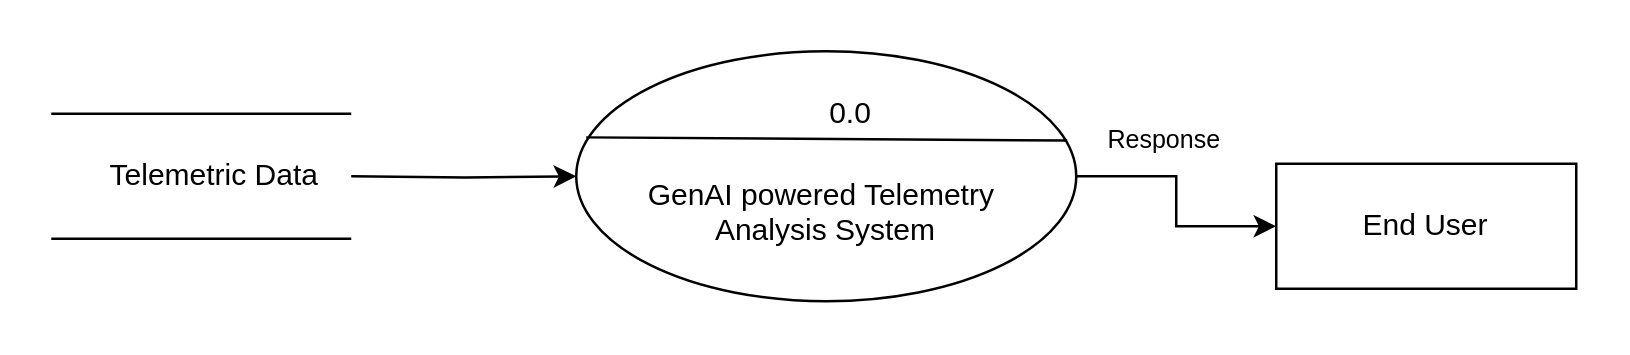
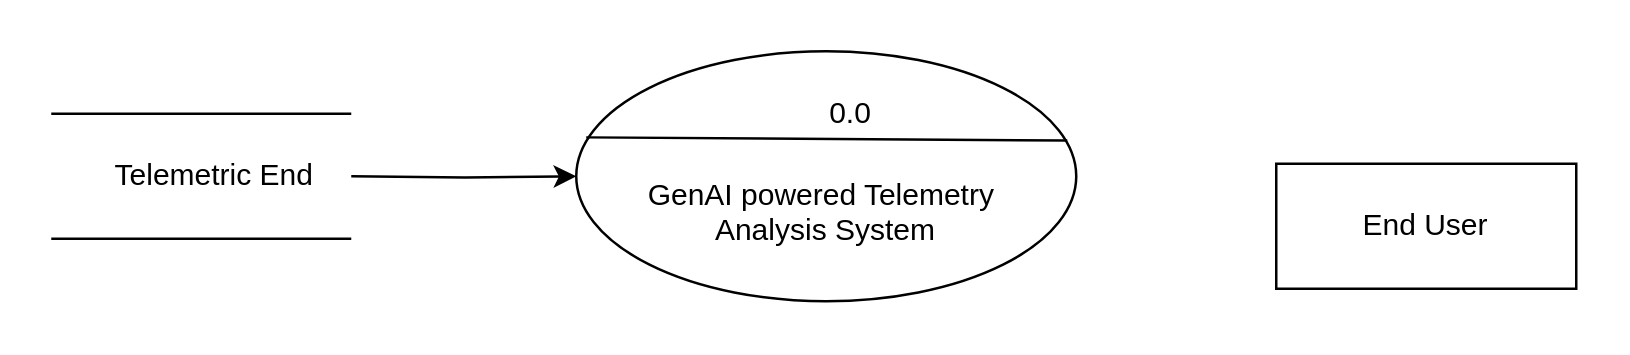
- <mxCell id="8" value="&lt;span style=&quot;font-size: 10px;&quot;&gt;Response&lt;/span&gt;" style="text;html=1;align=center;verticalAlign=middle;resizable=0;points=[];autosize=1;strokeColor=none;fillColor=none;" parent="1" vertex="1"><mxGeometry x="430" y="40" width="70" height="30" as="geometry" /></mxCell>
- <mxCell id="11" value="Telemetric Data" style="text;html=1;align=center;verticalAlign=middle;resizable=0;points=[];autosize=1;strokeColor=none;fillColor=none;" vertex="1" parent="1"><mxGeometry x="30" y="55" width="110" height="30" as="geometry" /></mxCell>
+ <mxCell id="11" value="Telemetric End" style="text;html=1;align=center;verticalAlign=middle;resizable=0;points=[];autosize=1;strokeColor=none;fillColor=none;" vertex="1" parent="1"><mxGeometry x="30" y="55" width="110" height="30" as="geometry" /></mxCell>
- <mxCell id="3" style="edgeStyle=orthogonalEdgeStyle;rounded=0;orthogonalLoop=1;jettySize=auto;html=1;exitX=1;exitY=0.5;exitDx=0;exitDy=0;entryX=0;entryY=0.5;entryDx=0;entryDy=0;" parent="1" source="4" target="7" edge="1"><mxGeometry relative="1" as="geometry" /></mxCell>
